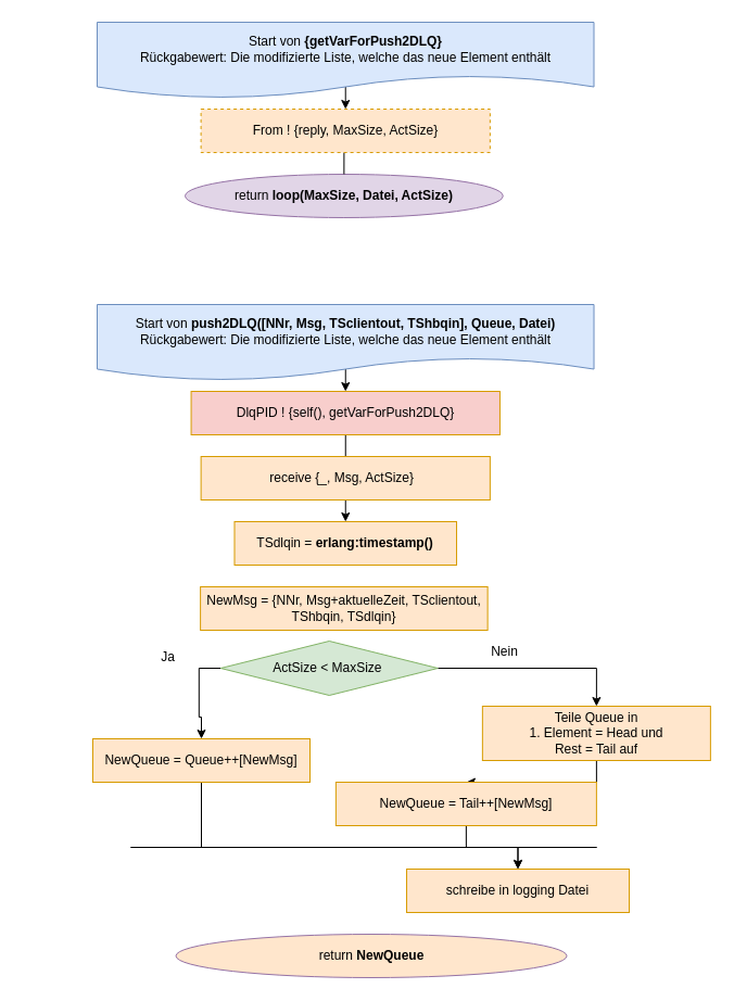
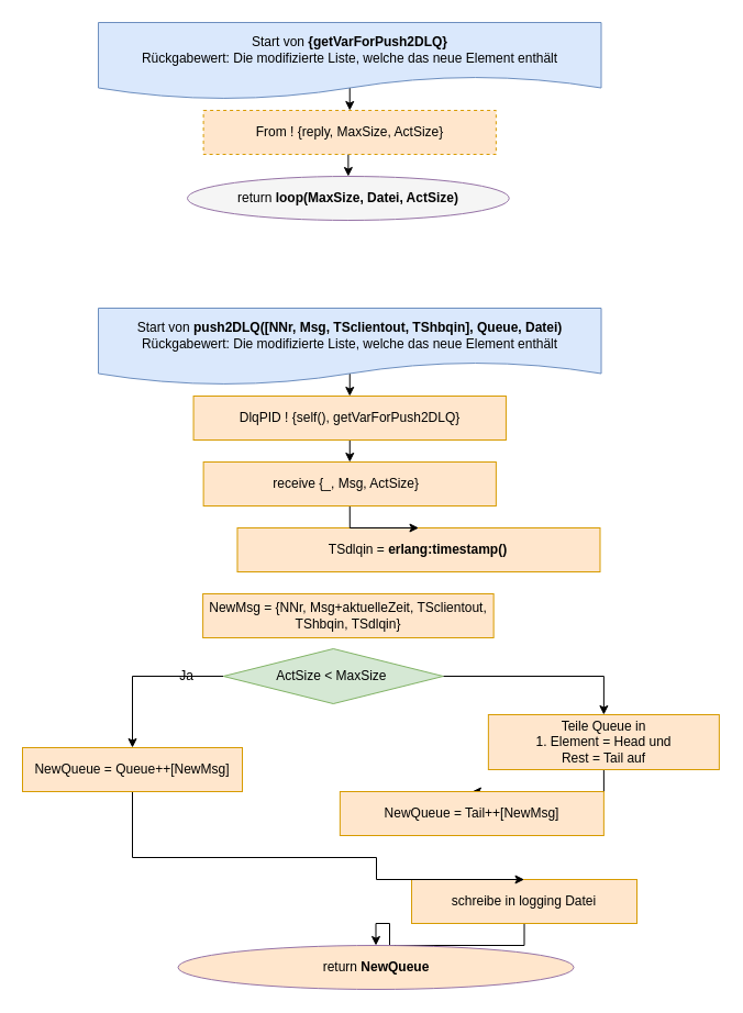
- <mxCell id="26" style="edgeStyle=orthogonalEdgeStyle;rounded=0;orthogonalLoop=1;jettySize=auto;html=1;exitX=0.5;exitY=1;exitDx=0;exitDy=0;entryX=0.5;entryY=0;entryDx=0;entryDy=0;endArrow=none;" parent="1" source="27" target="18" edge="1"><mxGeometry relative="1" as="geometry" /></mxCell>
+ <mxCell id="26" style="edgeStyle=orthogonalEdgeStyle;rounded=0;orthogonalLoop=1;jettySize=auto;html=1;exitX=0.5;exitY=1;exitDx=0;exitDy=0;entryX=0.5;entryY=0;entryDx=0;entryDy=0;" parent="1" source="27" target="18" edge="1"><mxGeometry relative="1" as="geometry" /></mxCell>
- <mxCell id="18" value="return &lt;b&gt;loop(MaxSize, Datei, ActSize)&lt;/b&gt;" style="ellipse;whiteSpace=wrap;html=1;rounded=0;fillColor=#e1d5e7;strokeColor=#9673a6;" parent="1" vertex="1"><mxGeometry x="170" y="160" width="292.74" height="40" as="geometry" /></mxCell>
+ <mxCell id="18" value="return &lt;b&gt;loop(MaxSize, Datei, ActSize)&lt;/b&gt;" style="ellipse;whiteSpace=wrap;html=1;rounded=0;fillColor=#f5f5f5;strokeColor=#9673a6;" parent="1" vertex="1"><mxGeometry x="170" y="160" width="292.74" height="40" as="geometry" /></mxCell>
- <mxCell id="17" value="DlqPID ! {self(), getVarForPush2DLQ}" style="rounded=0;whiteSpace=wrap;html=1;fillColor=#f8cecc;strokeColor=#d79b00;" parent="1" vertex="1"><mxGeometry x="175.57" y="360" width="284.36" height="40" as="geometry" /></mxCell>
+ <mxCell id="17" value="DlqPID ! {self(), getVarForPush2DLQ}" style="rounded=0;whiteSpace=wrap;html=1;fillColor=#ffe6cc;strokeColor=#d79b00;" parent="1" vertex="1"><mxGeometry x="175.57" y="360" width="284.36" height="40" as="geometry" /></mxCell>
- <mxCell id="16" style="edgeStyle=orthogonalEdgeStyle;rounded=0;orthogonalLoop=1;jettySize=auto;html=1;exitX=0.5;exitY=1;exitDx=0;exitDy=0;entryX=0.5;entryY=0;entryDx=0;entryDy=0;endArrow=none;" parent="1" source="17" target="20" edge="1"><mxGeometry relative="1" as="geometry" /></mxCell>
+ <mxCell id="16" style="edgeStyle=orthogonalEdgeStyle;rounded=0;orthogonalLoop=1;jettySize=auto;html=1;exitX=0.5;exitY=1;exitDx=0;exitDy=0;entryX=0.5;entryY=0;entryDx=0;entryDy=0;" parent="1" source="17" target="20" edge="1"><mxGeometry relative="1" as="geometry" /></mxCell>
- <mxCell id="4" value="TSdlqin = &lt;b&gt;erlang:timestamp()&lt;/b&gt;" style="rounded=0;whiteSpace=wrap;html=1;fillColor=#ffe6cc;strokeColor=#d79b00;" parent="1" vertex="1"><mxGeometry x="215.49" y="480" width="204.53" height="40" as="geometry" /></mxCell>
+ <mxCell id="4" value="TSdlqin = &lt;b&gt;erlang:timestamp()&lt;/b&gt;" style="rounded=0;whiteSpace=wrap;html=1;fillColor=#ffe6cc;strokeColor=#d79b00;" parent="1" vertex="1"><mxGeometry x="215.49" y="480" width="330" height="40" as="geometry" /></mxCell>
- <mxCell id="11" value="Nein" style="text;html=1;align=center;verticalAlign=middle;resizable=0;points=[];autosize=1;strokeColor=none;fillColor=none;" parent="1" vertex="1"><mxGeometry x="444.02" y="590" width="40" height="20" as="geometry" /></mxCell>
- <mxCell id="10" value="Ja" style="text;html=1;align=center;verticalAlign=middle;resizable=0;points=[];autosize=1;strokeColor=none;fillColor=none;" parent="1" vertex="1"><mxGeometry x="139.02" y="595" width="30" height="20" as="geometry" /></mxCell>
+ <mxCell id="10" value="Ja" style="text;html=1;align=center;verticalAlign=middle;resizable=0;points=[];autosize=1;strokeColor=none;fillColor=none;" parent="1" vertex="1"><mxGeometry x="154.02" y="605" width="30" height="20" as="geometry" /></mxCell>
- <mxCell id="22" value="NewQueue = Queue++[NewMsg]" style="rounded=0;whiteSpace=wrap;html=1;fillColor=#ffe6cc;strokeColor=#d79b00;" parent="1" vertex="1"><mxGeometry x="85" y="680" width="200" height="40" as="geometry" /></mxCell>
+ <mxCell id="22" value="NewQueue = Queue++[NewMsg]" style="rounded=0;whiteSpace=wrap;html=1;fillColor=#ffe6cc;strokeColor=#d79b00;" parent="1" vertex="1"><mxGeometry x="20" y="680" width="200" height="40" as="geometry" /></mxCell>
- <mxCell id="23" style="edgeStyle=orthogonalEdgeStyle;rounded=0;orthogonalLoop=1;jettySize=auto;html=1;exitX=0.5;exitY=1;exitDx=0;exitDy=0;entryX=0.5;entryY=0;entryDx=0;entryDy=0;" parent="1" source="24" target="13" edge="1"><mxGeometry relative="1" as="geometry"><Array as="points"><mxPoint x="549" y="780" /><mxPoint x="342" y="780" /></Array></mxGeometry></mxCell>
+ <mxCell id="12" style="edgeStyle=orthogonalEdgeStyle;rounded=0;orthogonalLoop=1;jettySize=auto;html=1;exitX=0.5;exitY=1;exitDx=0;exitDy=0;entryX=0.5;entryY=0;entryDx=0;entryDy=0;" parent="1" source="13" target="25" edge="1"><mxGeometry relative="1" as="geometry" /></mxCell>
